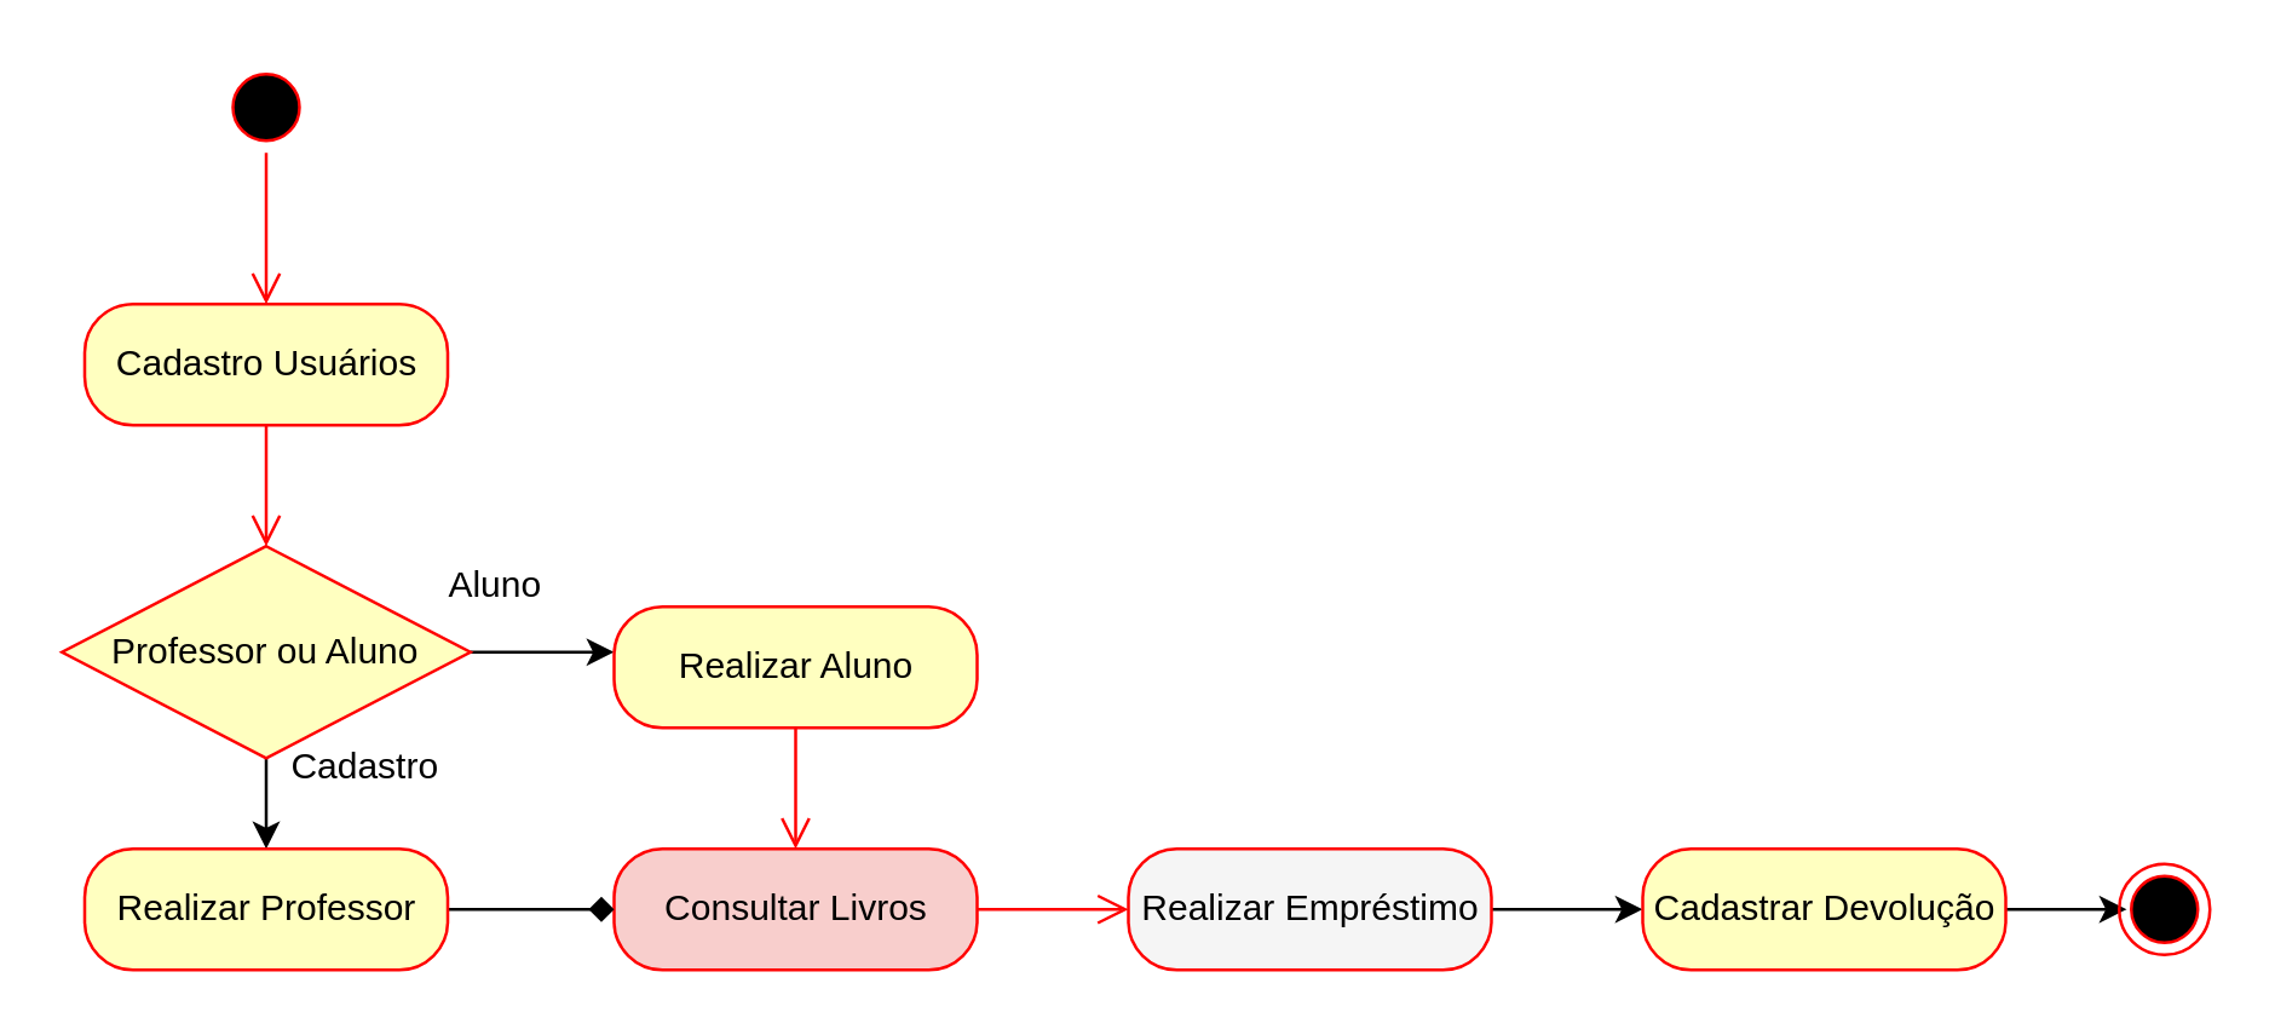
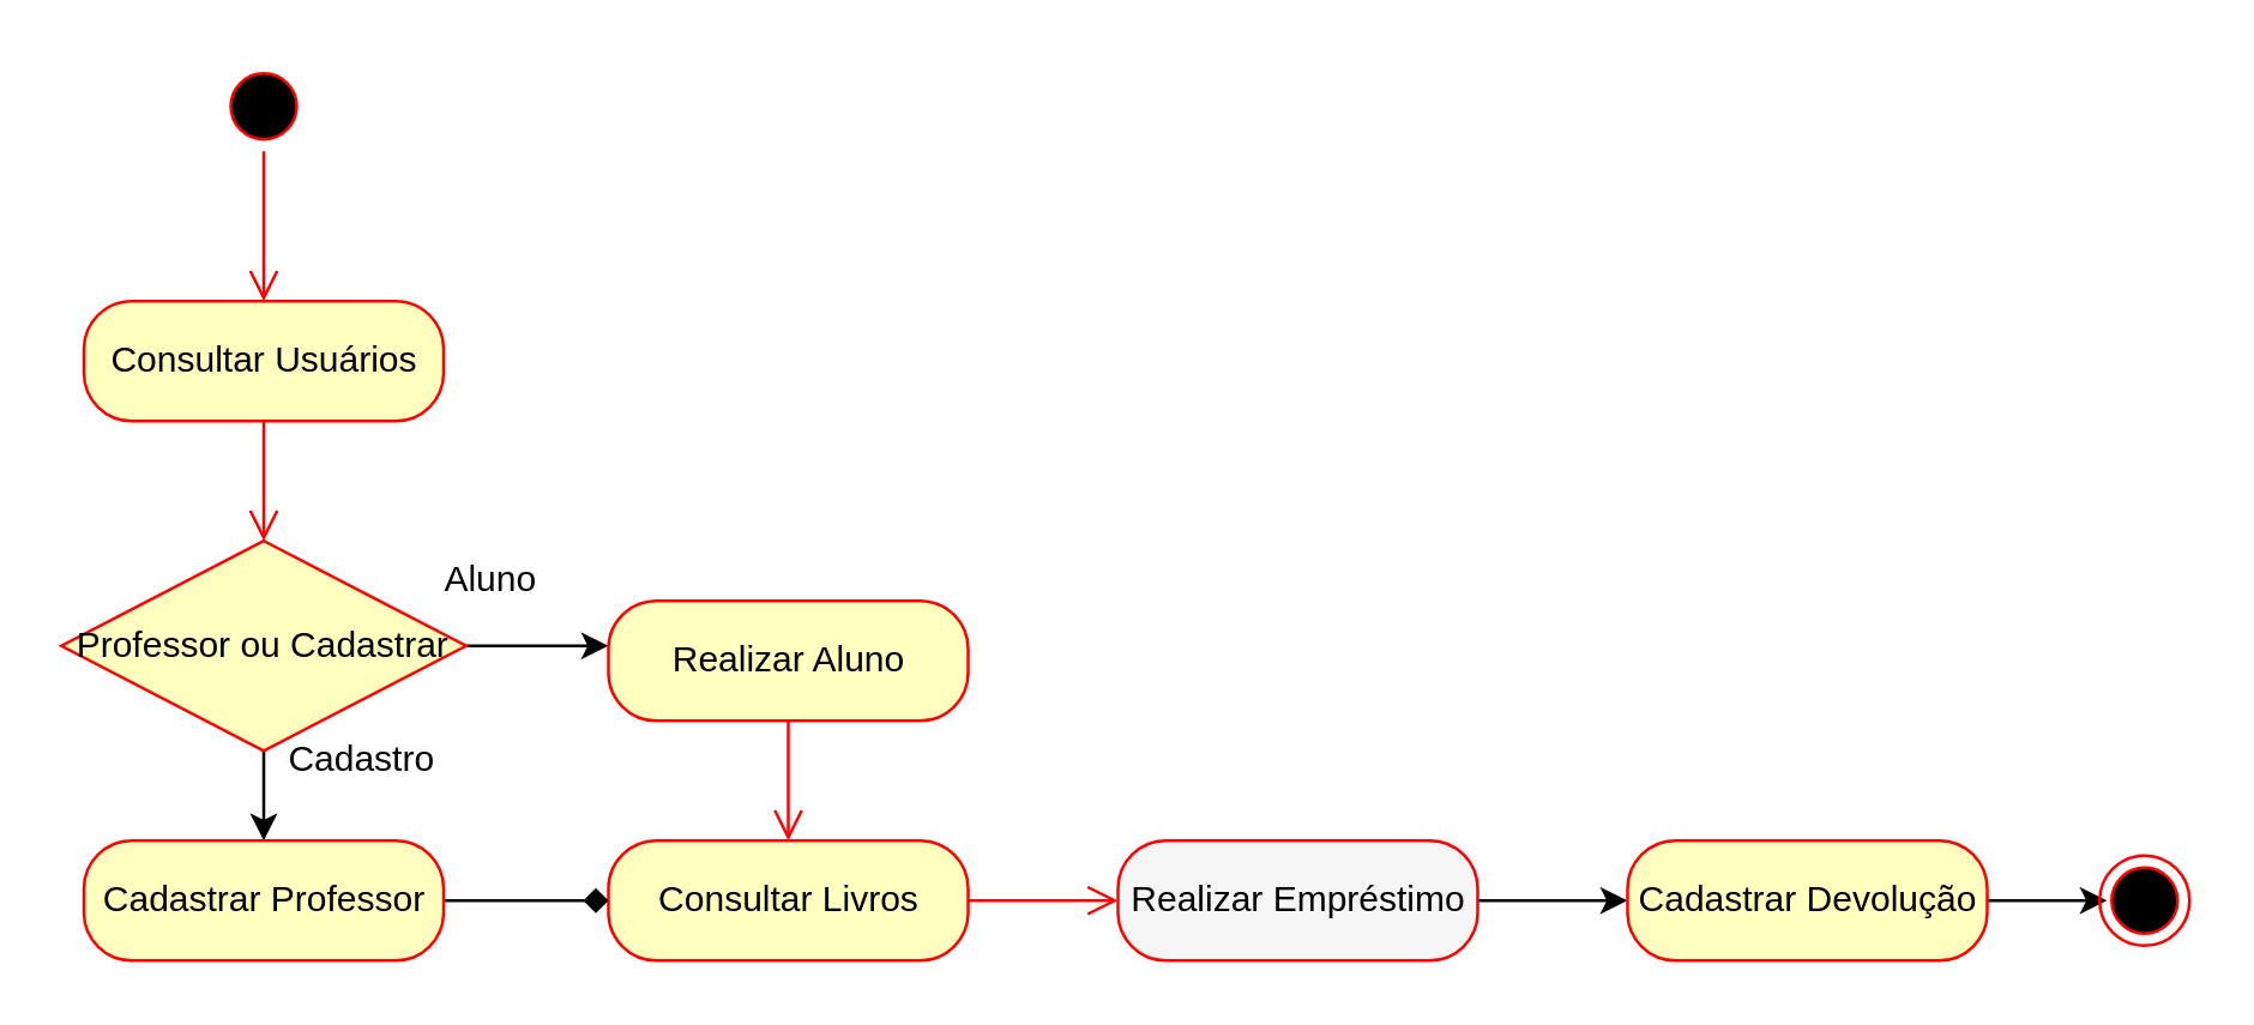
- <mxCell id="7" value="Cadastro Usuários" style="rounded=1;whiteSpace=wrap;html=1;arcSize=40;fontColor=#000000;fillColor=#ffffc0;strokeColor=#ff0000;" vertex="1" parent="1"><mxGeometry x="27.5" y="100" width="120" height="40" as="geometry" /></mxCell>
+ <mxCell id="7" value="Consultar Usuários" style="rounded=1;whiteSpace=wrap;html=1;arcSize=40;fontColor=#000000;fillColor=#ffffc0;strokeColor=#ff0000;" vertex="1" parent="1"><mxGeometry x="27.5" y="100" width="120" height="40" as="geometry" /></mxCell>
- <mxCell id="6" value="Professor ou Aluno" style="rhombus;whiteSpace=wrap;html=1;fontColor=#000000;fillColor=#ffffc0;strokeColor=#ff0000;" vertex="1" parent="1"><mxGeometry y="180" width="135" height="70" as="geometry" x="20" /></mxCell>
+ <mxCell id="6" value="Professor ou Cadastrar" style="rhombus;whiteSpace=wrap;html=1;fontColor=#000000;fillColor=#ffffc0;strokeColor=#ff0000;" vertex="1" parent="1"><mxGeometry y="180" width="135" height="70" as="geometry" x="20" /></mxCell>
- <mxCell id="16" value="Realizar Professor" style="rounded=1;whiteSpace=wrap;html=1;arcSize=40;fontColor=#000000;fillColor=#ffffc0;strokeColor=#ff0000;" vertex="1" parent="1"><mxGeometry x="27.5" y="280" width="120" height="40" as="geometry" /></mxCell>
+ <mxCell id="16" value="Cadastrar Professor" style="rounded=1;whiteSpace=wrap;html=1;arcSize=40;fontColor=#000000;fillColor=#ffffc0;strokeColor=#ff0000;" vertex="1" parent="1"><mxGeometry x="27.5" y="280" width="120" height="40" as="geometry" /></mxCell>
- <mxCell id="13" value="Consultar Livros" style="rounded=1;whiteSpace=wrap;html=1;arcSize=40;fontColor=#000000;fillColor=#f8cecc;strokeColor=#ff0000;" vertex="1" parent="1"><mxGeometry x="202.5" y="280" width="120" height="40" as="geometry" /></mxCell>
+ <mxCell id="13" value="Consultar Livros" style="rounded=1;whiteSpace=wrap;html=1;arcSize=40;fontColor=#000000;fillColor=#ffffc0;strokeColor=#ff0000;" vertex="1" parent="1"><mxGeometry x="202.5" y="280" width="120" height="40" as="geometry" /></mxCell>
